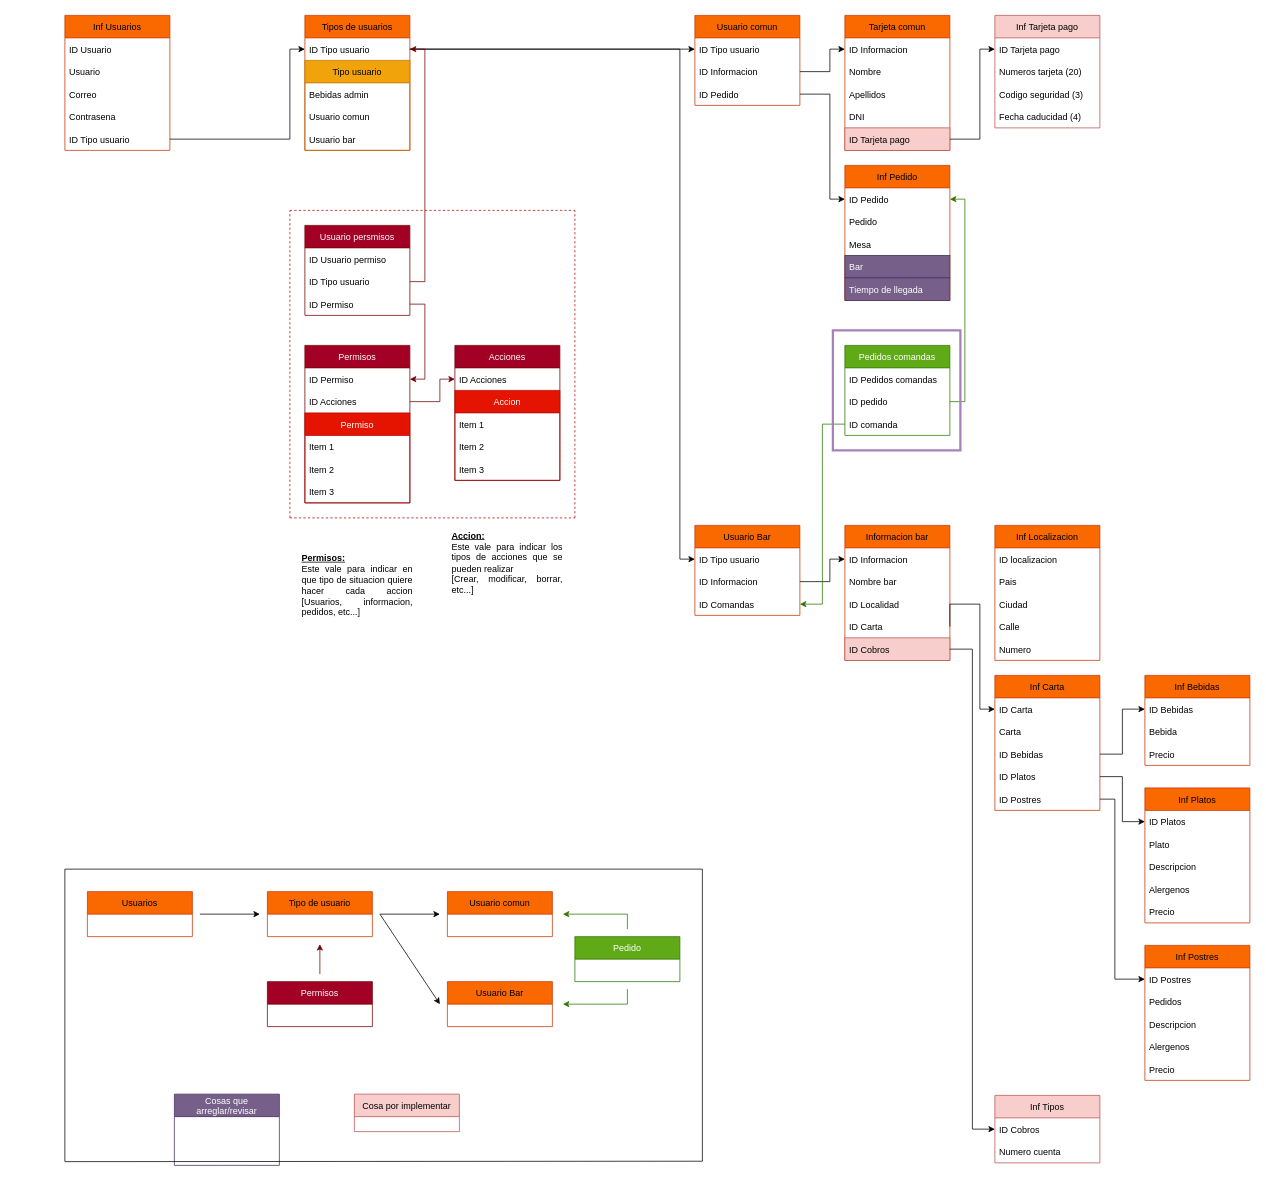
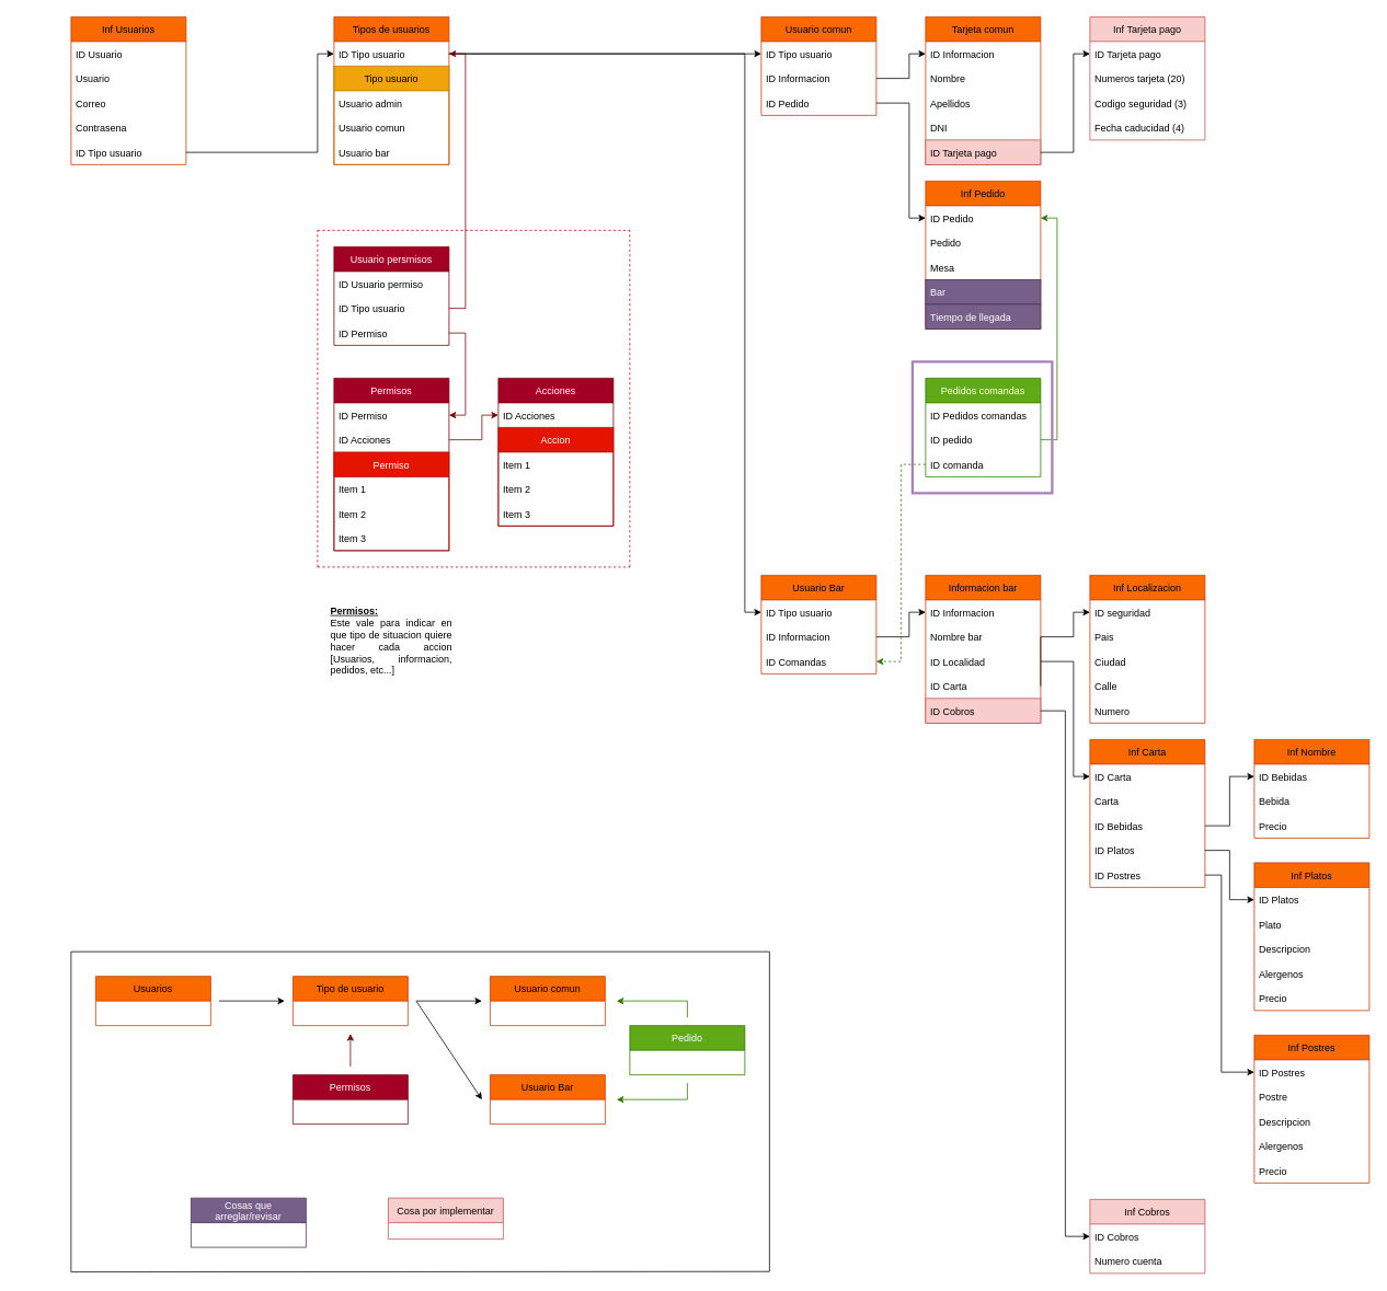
- <mxCell id="13" value="Bebidas admin" style="text;strokeColor=none;fillColor=none;align=left;verticalAlign=middle;spacingLeft=4;spacingRight=4;overflow=hidden;points=[[0,0.5],[1,0.5]];portConstraint=eastwest;rotatable=0;" parent="12" vertex="1"><mxGeometry y="30" width="140" height="30" as="geometry" /></mxCell>
+ <mxCell id="13" value="Usuario admin" style="text;strokeColor=none;fillColor=none;align=left;verticalAlign=middle;spacingLeft=4;spacingRight=4;overflow=hidden;points=[[0,0.5],[1,0.5]];portConstraint=eastwest;rotatable=0;" parent="12" vertex="1"><mxGeometry y="30" width="140" height="30" as="geometry" /></mxCell>
- <mxCell id="119" style="edgeStyle=orthogonalEdgeStyle;rounded=0;orthogonalLoop=1;jettySize=auto;html=1;exitX=0;exitY=0.5;exitDx=0;exitDy=0;entryX=1;entryY=0.5;entryDx=0;entryDy=0;fillColor=#60a917;strokeColor=#2D7600;" parent="1" source="118" target="45" edge="1"><mxGeometry relative="1" as="geometry" /></mxCell>
+ <mxCell id="119" style="edgeStyle=orthogonalEdgeStyle;rounded=0;orthogonalLoop=1;jettySize=auto;html=1;exitX=0;exitY=0.5;exitDx=0;exitDy=0;entryX=1;entryY=0.5;entryDx=0;entryDy=0;fillColor=#60a917;strokeColor=#2D7600;dashed=1;" parent="1" source="118" target="45" edge="1"><mxGeometry relative="1" as="geometry" /></mxCell>
- <mxCell id="76" value="ID localizacion" style="text;strokeColor=none;fillColor=none;align=left;verticalAlign=middle;spacingLeft=4;spacingRight=4;overflow=hidden;points=[[0,0.5],[1,0.5]];portConstraint=eastwest;rotatable=0;" parent="75" vertex="1"><mxGeometry y="30" width="140" height="30" as="geometry" /></mxCell>
+ <mxCell id="76" value="ID seguridad" style="text;strokeColor=none;fillColor=none;align=left;verticalAlign=middle;spacingLeft=4;spacingRight=4;overflow=hidden;points=[[0,0.5],[1,0.5]];portConstraint=eastwest;rotatable=0;" parent="75" vertex="1"><mxGeometry y="30" width="140" height="30" as="geometry" /></mxCell>
- <mxCell id="133" value="&lt;p style=&quot;text-align: justify&quot;&gt;&lt;span&gt;&lt;b&gt;&lt;u&gt;Accion:&lt;/u&gt;&lt;/b&gt;&lt;br&gt;&lt;/span&gt;&lt;span&gt;Este vale para indicar los tipos de acciones que se pueden realizar&lt;br&gt;&lt;/span&gt;&lt;span&gt;[Crear, modificar, borrar, etc...]&lt;/span&gt;&lt;/p&gt;" style="text;html=1;strokeColor=none;fillColor=none;align=center;verticalAlign=middle;whiteSpace=wrap;rounded=0;" parent="1" vertex="1"><mxGeometry x="601" y="700" width="150" height="100" as="geometry" /></mxCell>
+ <mxCell id="110" style="edgeStyle=orthogonalEdgeStyle;rounded=0;orthogonalLoop=1;jettySize=auto;html=1;exitX=1;exitY=0.5;exitDx=0;exitDy=0;entryX=0;entryY=0.25;entryDx=0;entryDy=0;" parent="1" source="106" target="75" edge="1"><mxGeometry relative="1" as="geometry"><Array as="points"><mxPoint x="1306" y="775" /><mxPoint x="1306" y="745" /></Array></mxGeometry></mxCell>
- <mxCell id="81" value="Inf Bebidas" style="swimlane;fontStyle=0;childLayout=stackLayout;horizontal=1;startSize=30;horizontalStack=0;resizeParent=1;resizeParentMax=0;resizeLast=0;collapsible=1;marginBottom=0;fillColor=#fa6800;fontColor=#000000;strokeColor=#C73500;" parent="1" vertex="1"><mxGeometry x="1526" y="900" width="140" height="120" as="geometry" /></mxCell>
+ <mxCell id="81" value="Inf Nombre" style="swimlane;fontStyle=0;childLayout=stackLayout;horizontal=1;startSize=30;horizontalStack=0;resizeParent=1;resizeParentMax=0;resizeLast=0;collapsible=1;marginBottom=0;fillColor=#fa6800;fontColor=#000000;strokeColor=#C73500;" parent="1" vertex="1"><mxGeometry x="1526" y="900" width="140" height="120" as="geometry" /></mxCell>
- <mxCell id="94" value="Pedidos" style="text;strokeColor=none;fillColor=none;align=left;verticalAlign=middle;spacingLeft=4;spacingRight=4;overflow=hidden;points=[[0,0.5],[1,0.5]];portConstraint=eastwest;rotatable=0;" parent="92" vertex="1"><mxGeometry y="60" width="140" height="30" as="geometry" /></mxCell>
+ <mxCell id="94" value="Postre" style="text;strokeColor=none;fillColor=none;align=left;verticalAlign=middle;spacingLeft=4;spacingRight=4;overflow=hidden;points=[[0,0.5],[1,0.5]];portConstraint=eastwest;rotatable=0;" parent="92" vertex="1"><mxGeometry y="60" width="140" height="30" as="geometry" /></mxCell>
- <mxCell id="100" value="Inf Tipos" style="swimlane;fontStyle=0;childLayout=stackLayout;horizontal=1;startSize=30;horizontalStack=0;resizeParent=1;resizeParentMax=0;resizeLast=0;collapsible=1;marginBottom=0;fillColor=#f8cecc;strokeColor=#b85450;" parent="1" vertex="1"><mxGeometry x="1326" y="1460" width="140" height="90" as="geometry" /></mxCell>
+ <mxCell id="100" value="Inf Cobros" style="swimlane;fontStyle=0;childLayout=stackLayout;horizontal=1;startSize=30;horizontalStack=0;resizeParent=1;resizeParentMax=0;resizeLast=0;collapsible=1;marginBottom=0;fillColor=#f8cecc;strokeColor=#b85450;" parent="1" vertex="1"><mxGeometry x="1326" y="1460" width="140" height="90" as="geometry" /></mxCell>
- <mxCell id="135" value="Cosas que &#10;arreglar/revisar" style="swimlane;fontStyle=0;childLayout=stackLayout;horizontal=1;startSize=30;horizontalStack=0;resizeParent=1;resizeParentMax=0;resizeLast=0;collapsible=1;marginBottom=0;fillColor=#76608a;fontColor=#ffffff;strokeColor=#432D57;" parent="1" vertex="1"><mxGeometry x="232" y="1458.35" width="140" height="95" as="geometry" /></mxCell>
+ <mxCell id="135" value="Cosas que &#10;arreglar/revisar" style="swimlane;fontStyle=0;childLayout=stackLayout;horizontal=1;startSize=30;horizontalStack=0;resizeParent=1;resizeParentMax=0;resizeLast=0;collapsible=1;marginBottom=0;fillColor=#76608a;fontColor=#ffffff;strokeColor=#432D57;" parent="1" vertex="1"><mxGeometry x="232" y="1458.35" width="140" height="60" as="geometry" /></mxCell>
